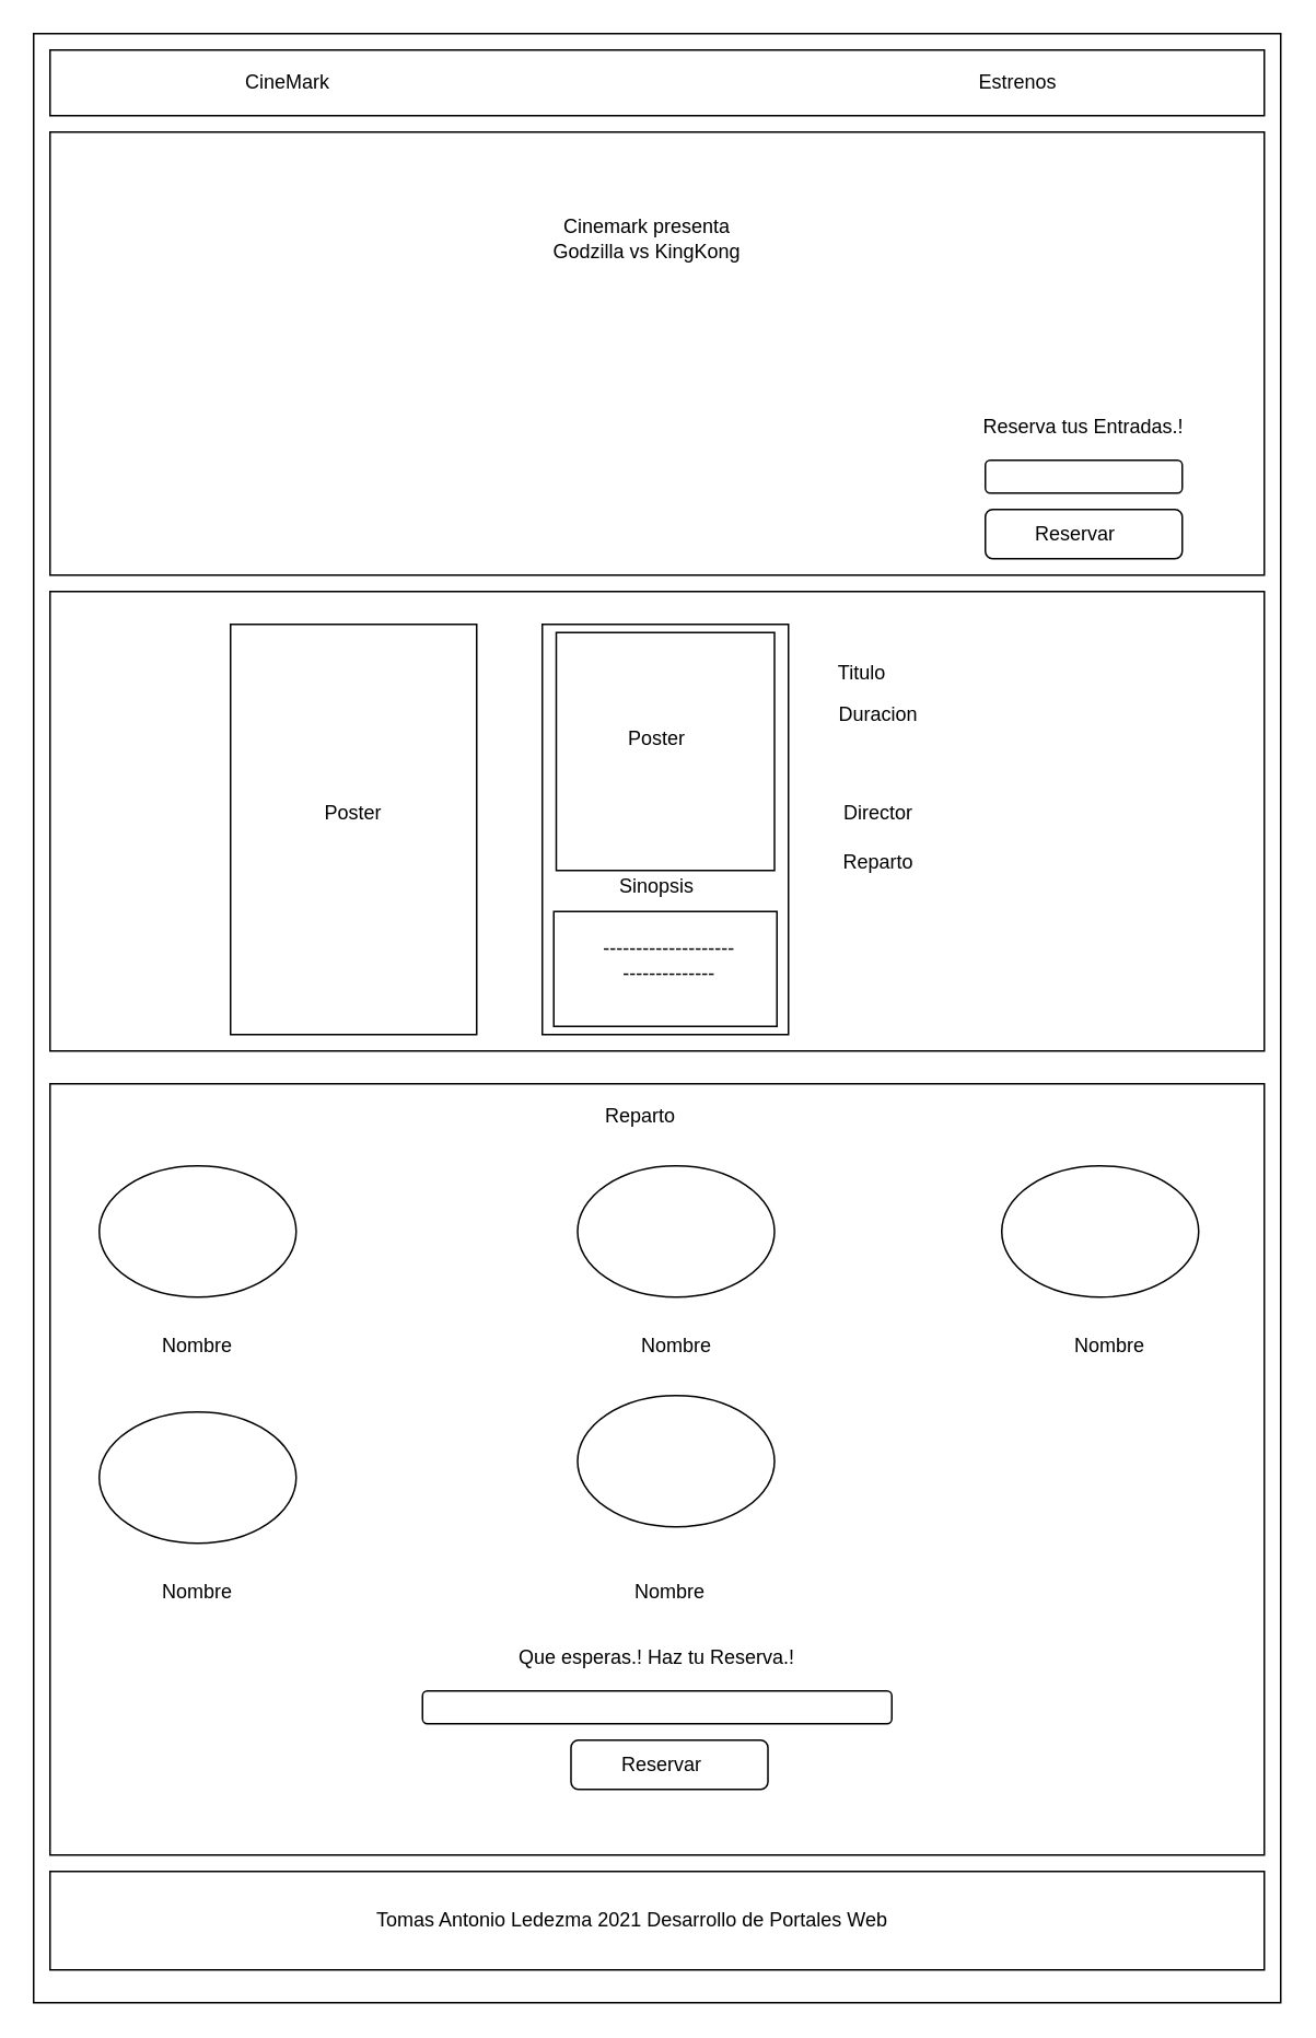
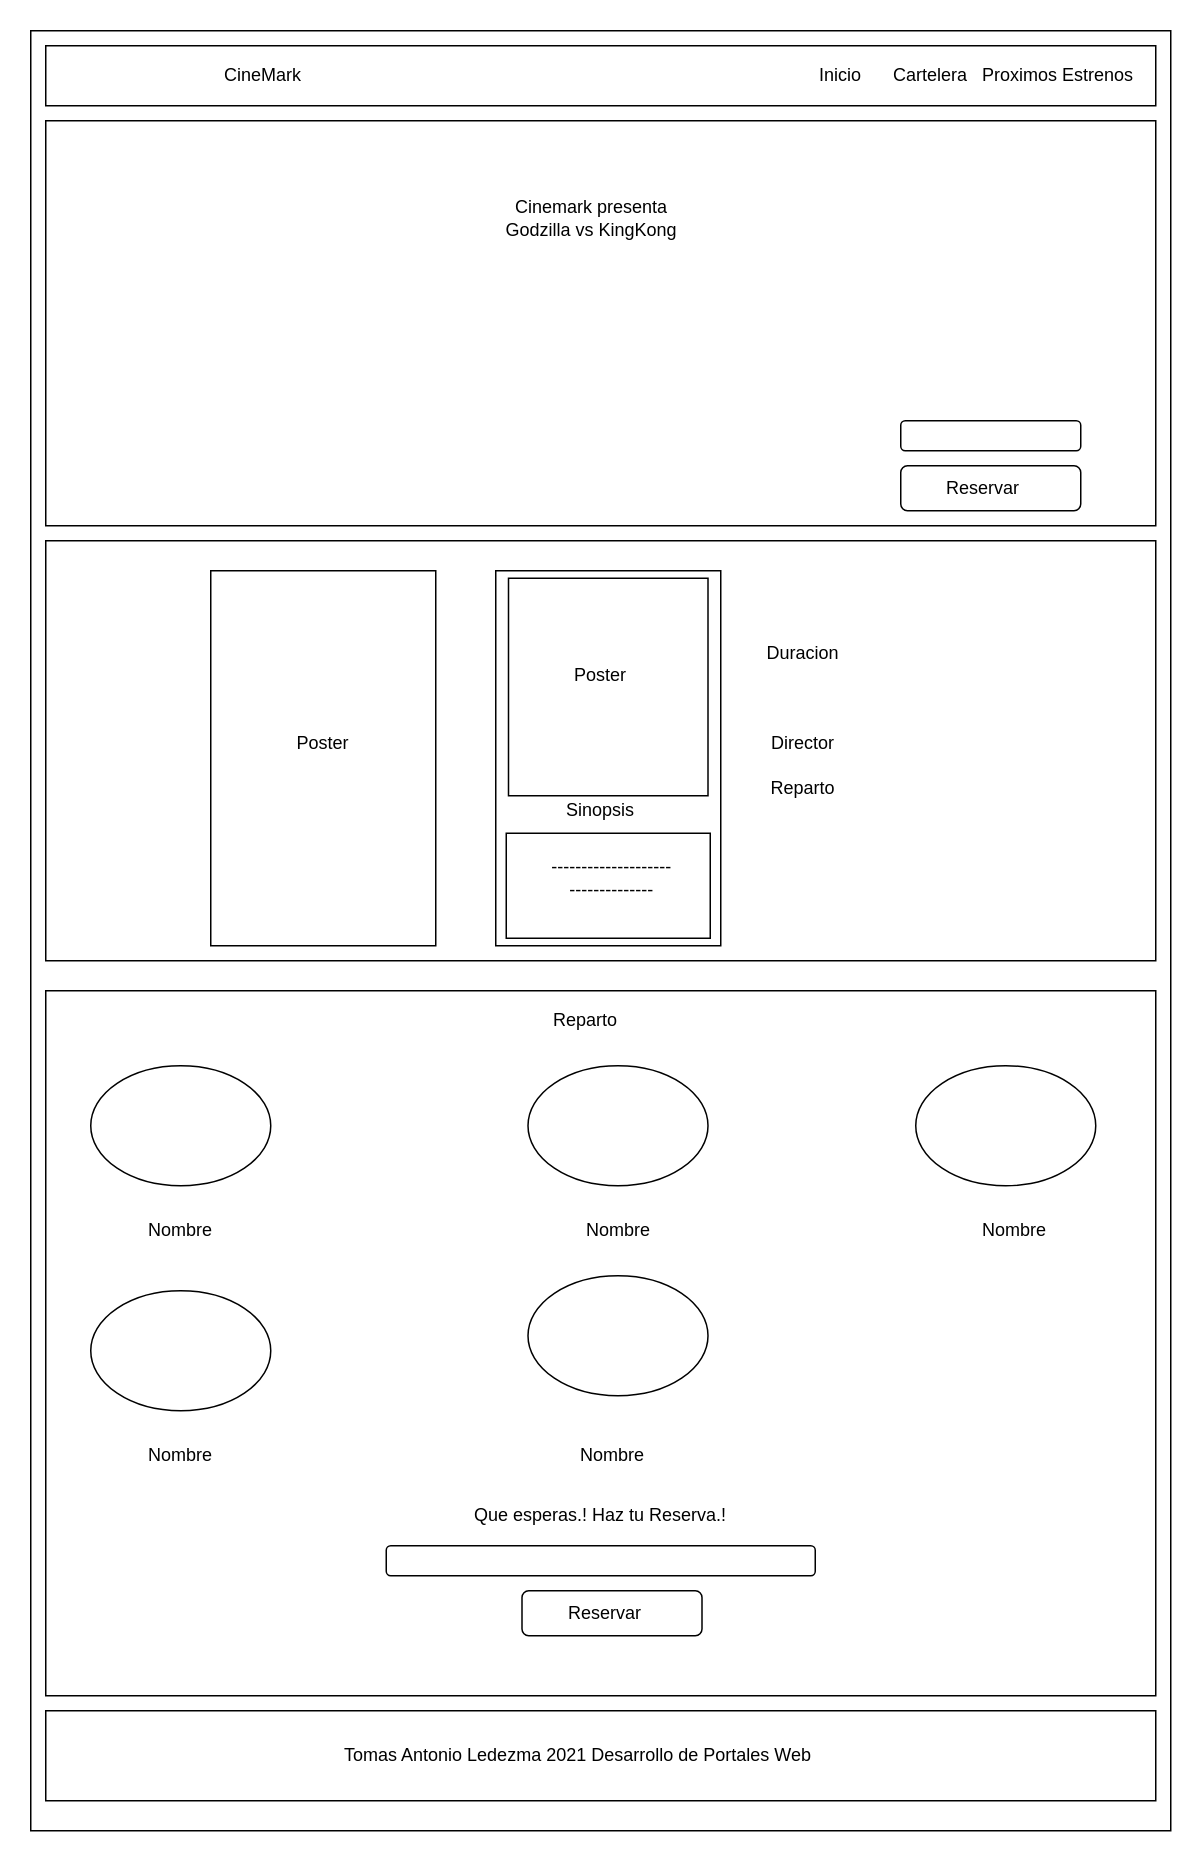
+ <mxCell id="5" value="Inicio" style="text;html=1;strokeColor=none;fillColor=none;align=center;verticalAlign=middle;whiteSpace=wrap;rounded=0;" parent="1" vertex="1"><mxGeometry x="540" y="40" width="40" height="20" as="geometry" /></mxCell>
- <mxCell id="6" value="Estrenos" style="text;html=1;strokeColor=none;fillColor=none;align=center;verticalAlign=middle;whiteSpace=wrap;rounded=0;" parent="1" vertex="1"><mxGeometry x="600" y="40" width="40" height="20" as="geometry" /></mxCell>
+ <mxCell id="6" value="Cartelera" style="text;html=1;strokeColor=none;fillColor=none;align=center;verticalAlign=middle;whiteSpace=wrap;rounded=0;" parent="1" vertex="1"><mxGeometry x="600" y="40" width="40" height="20" as="geometry" /></mxCell>
+ <mxCell id="7" value="Proximos Estrenos" style="text;html=1;strokeColor=none;fillColor=none;align=center;verticalAlign=middle;whiteSpace=wrap;rounded=0;" parent="1" vertex="1"><mxGeometry x="650" y="40" width="110" height="20" as="geometry" /></mxCell>
- <mxCell id="19" value="Reserva tus Entradas.!" style="text;html=1;strokeColor=none;fillColor=none;align=center;verticalAlign=middle;whiteSpace=wrap;rounded=0;" parent="1" vertex="1"><mxGeometry x="555" y="250" width="210" height="20" as="geometry" /></mxCell>
- <mxCell id="13" value="Titulo" style="text;html=1;strokeColor=none;fillColor=none;align=center;verticalAlign=middle;whiteSpace=wrap;rounded=0;" parent="1" vertex="1"><mxGeometry x="505" y="400" width="40" height="20" as="geometry" /></mxCell>
